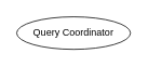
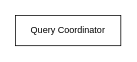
- <mxCell id="2" value="Query Coordinator" style="ellipse;whiteSpace=wrap;html=1;" vertex="1" parent="1"><mxGeometry x="20" y="20" width="140" height="40" as="geometry" /></mxCell>
+ <mxCell id="2" value="Query Coordinator" style="rounded=0;whiteSpace=wrap;html=1;" vertex="1" parent="1"><mxGeometry x="20" y="20" width="140" height="40" as="geometry" /></mxCell>
